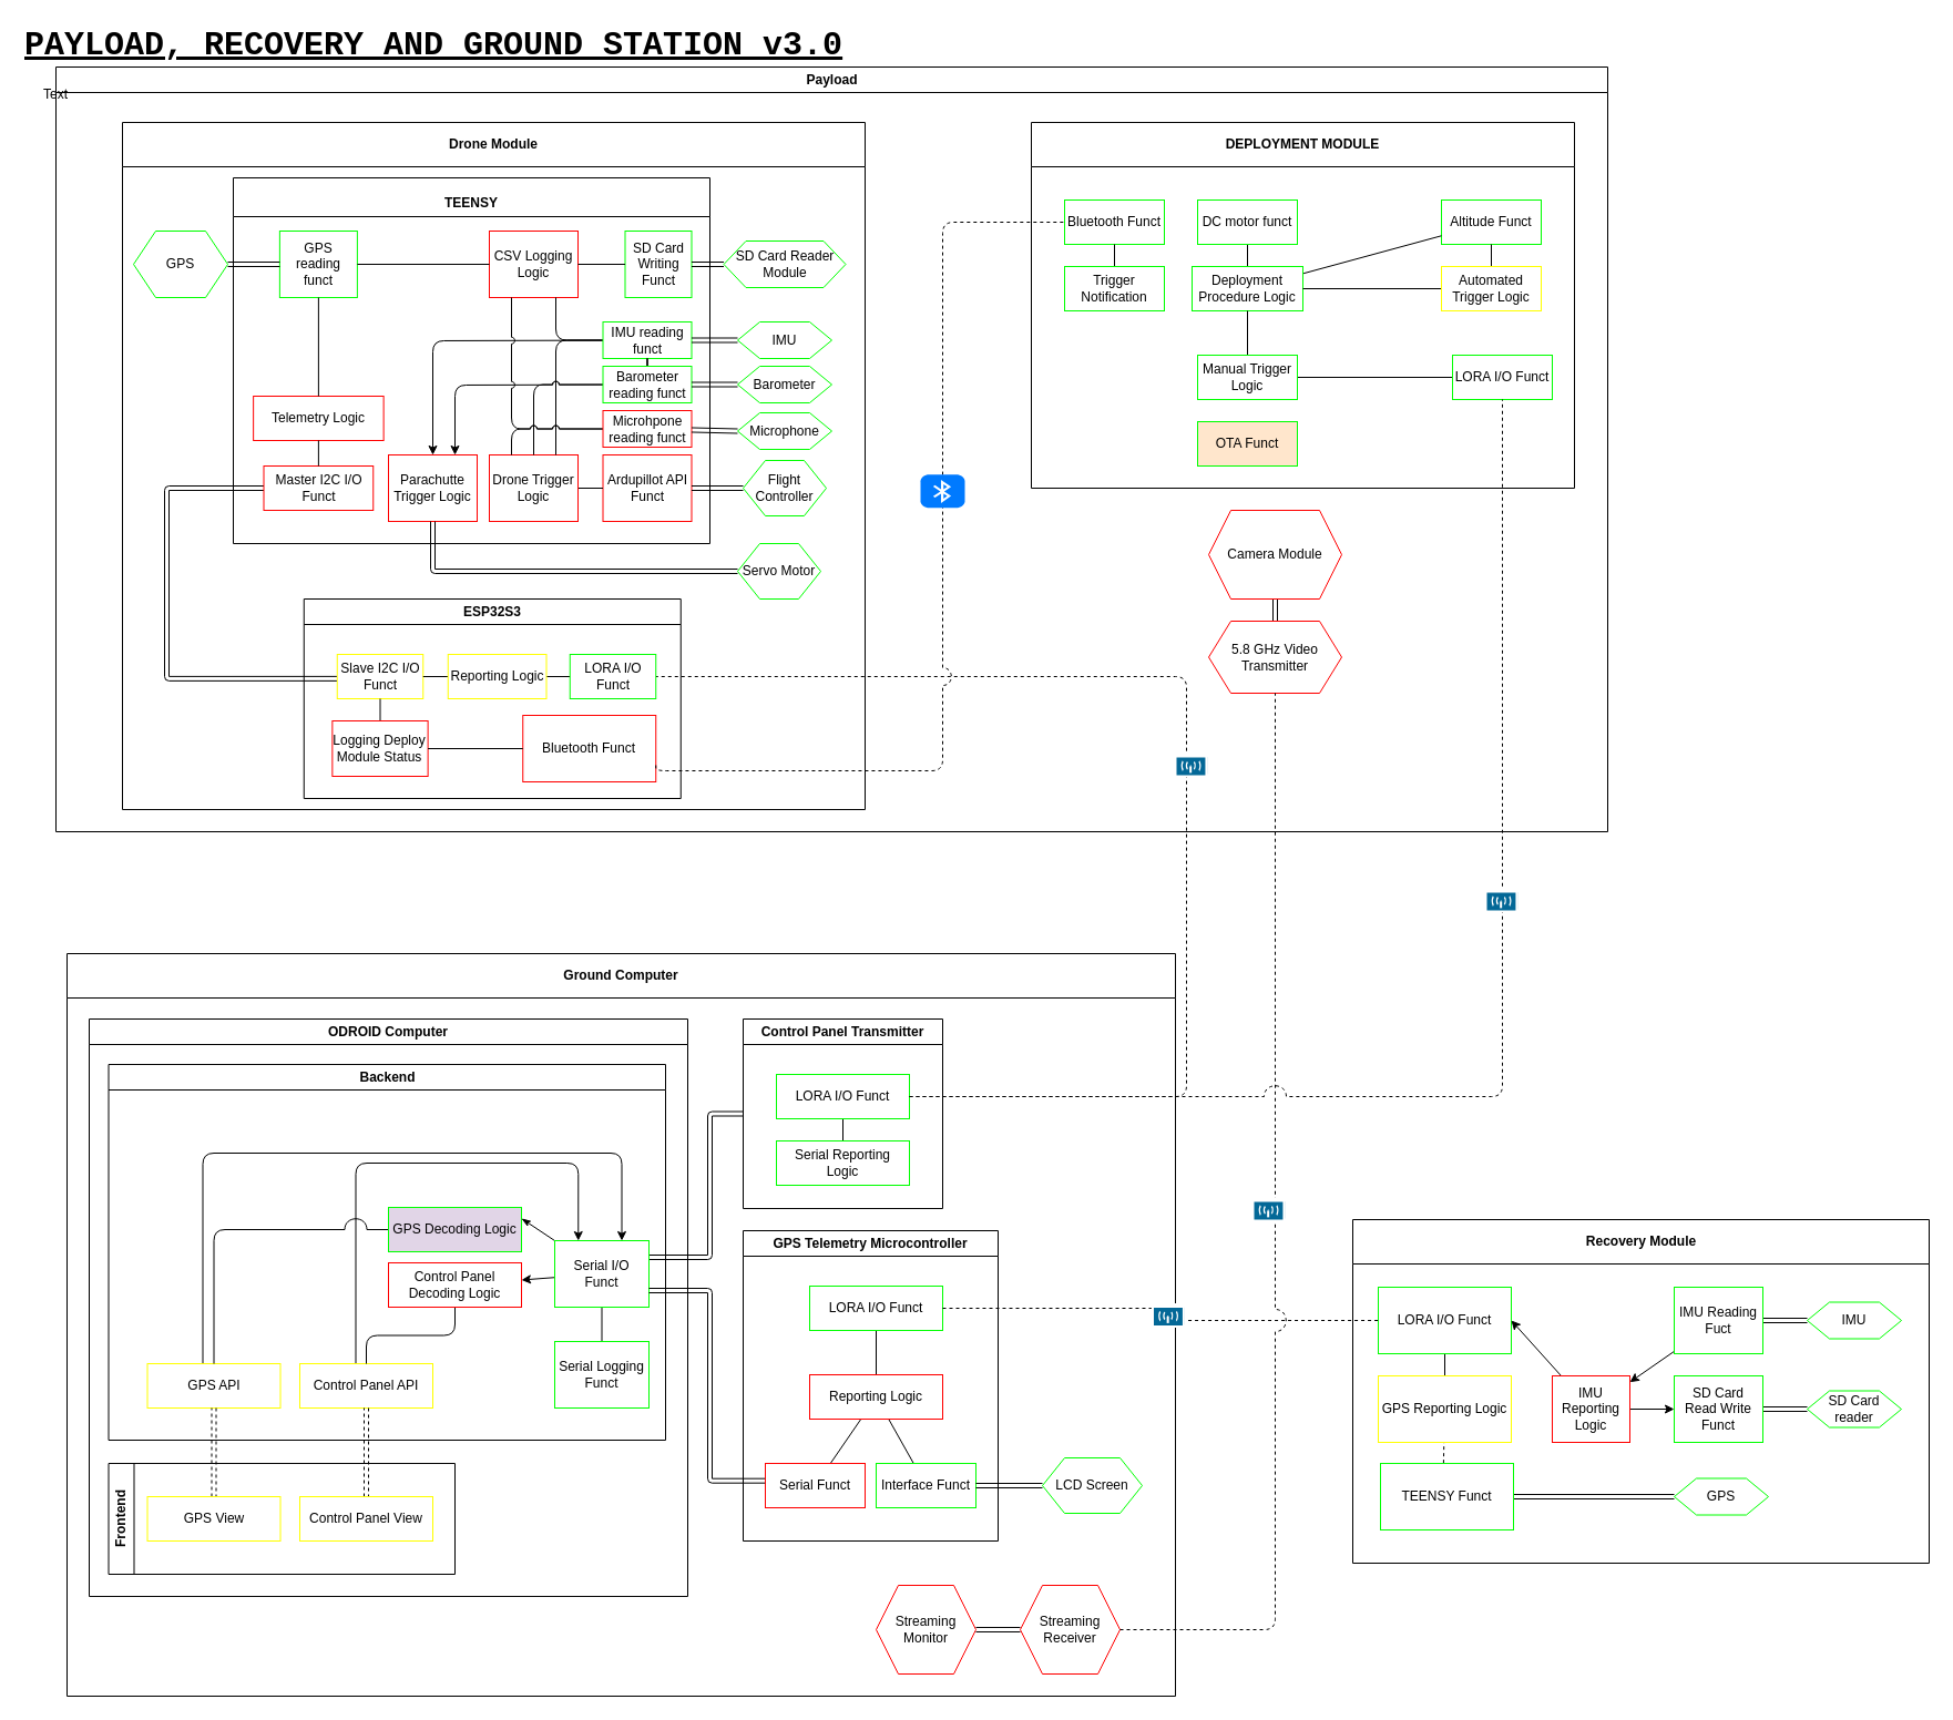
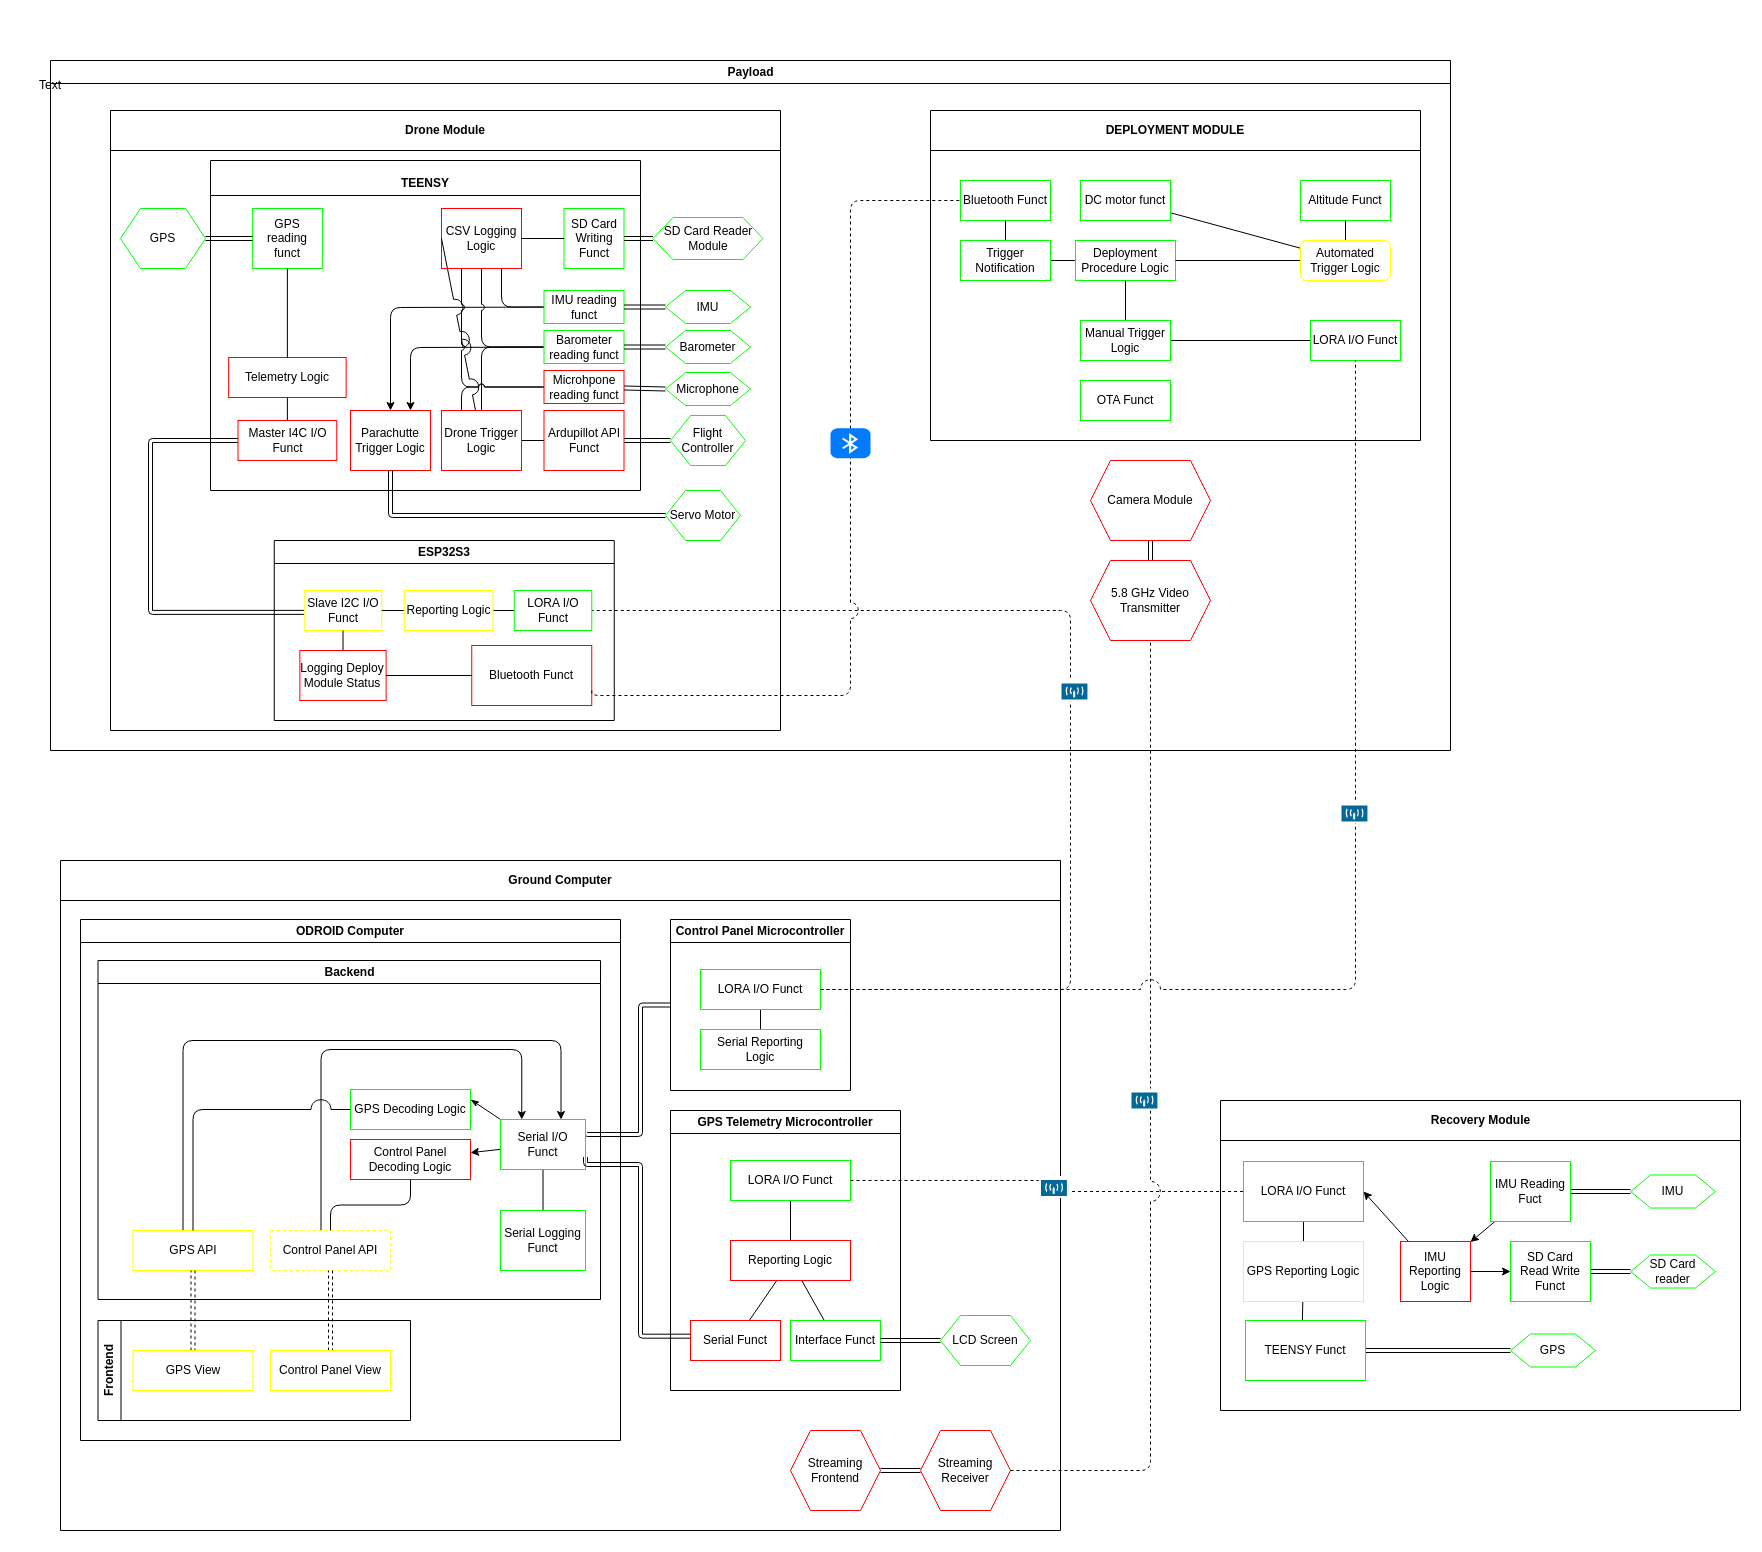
- <mxCell id="2" value="&lt;div style=&quot;font-size: 30px;&quot;&gt;PAYLOAD, RECOVERY AND GROUND STATION v3.0&lt;/div&gt;" style="text;html=1;strokeColor=none;fillColor=none;align=left;verticalAlign=middle;whiteSpace=wrap;rounded=0;fontFamily=Courier New;fontSize=30;fontStyle=5" parent="1" vertex="1"><mxGeometry x="20" y="20" width="880" height="40" as="geometry" /></mxCell>
- <mxCell id="71" style="edgeStyle=none;jumpStyle=arc;jumpSize=16;html=1;endArrow=none;endFill=0;" parent="66" source="72" target="70" edge="1"><mxGeometry relative="1" as="geometry" /></mxCell>
+ <mxCell id="71" style="edgeStyle=none;jumpStyle=arc;jumpSize=16;html=1;endArrow=none;endFill=0;" parent="66" source="72" target="77" edge="1"><mxGeometry relative="1" as="geometry" /></mxCell>
- <mxCell id="67" style="edgeStyle=none;html=1;fontColor=default;startArrow=none;startFill=0;endArrow=none;endFill=0;" parent="66" source="68" target="72" edge="1"><mxGeometry relative="1" as="geometry" /></mxCell>
+ <mxCell id="67" style="edgeStyle=none;html=1;fontColor=default;startArrow=none;startFill=0;endArrow=none;endFill=0;" parent="66" source="68" target="75" edge="1"><mxGeometry relative="1" as="geometry" /></mxCell>
- <mxCell id="115" value="" style="edgeStyle=none;jumpStyle=arc;jumpSize=16;html=1;endArrow=none;endFill=0;entryX=1;entryY=0.5;entryDx=0;entryDy=0;exitX=0;exitY=0.5;exitDx=0;exitDy=0;" parent="95" source="98" target="114" edge="1"><mxGeometry relative="1" as="geometry"><mxPoint x="-345" y="258" as="targetPoint" /><mxPoint x="110" y="78" as="sourcePoint" /></mxGeometry></mxCell>
+ <mxCell id="115" value="" style="edgeStyle=none;jumpStyle=arc;jumpSize=16;html=1;endArrow=none;endFill=0;exitX=0;exitY=0.5;exitDx=0;exitDy=0;" parent="95" source="98" target="102" edge="1"><mxGeometry relative="1" as="geometry"><mxPoint x="-345" y="258" as="targetPoint" /><mxPoint x="110" y="78" as="sourcePoint" /></mxGeometry></mxCell>
- <mxCell id="75" value="Automated Trigger Logic" style="rounded=0;whiteSpace=wrap;html=1;strokeColor=#FFFF00;" parent="66" vertex="1"><mxGeometry x="370" y="130" width="90" height="40" as="geometry" /></mxCell>
+ <mxCell id="75" value="Automated Trigger Logic" style="whiteSpace=wrap;html=1;strokeColor=#FFFF00;rounded=1;" parent="66" vertex="1"><mxGeometry x="370" y="130" width="90" height="40" as="geometry" /></mxCell>
- <mxCell id="107" style="edgeStyle=orthogonalEdgeStyle;html=1;endArrow=none;endFill=0;jumpStyle=arc;" parent="95" source="110" target="106" edge="1"><mxGeometry relative="1" as="geometry" /></mxCell>
+ <mxCell id="107" style="edgeStyle=orthogonalEdgeStyle;html=1;entryX=0.5;entryY=1;entryDx=0;entryDy=0;endArrow=none;endFill=0;jumpStyle=arc;" parent="95" source="110" target="98" edge="1"><mxGeometry relative="1" as="geometry" /></mxCell>
- <mxCell id="104" style="edgeStyle=orthogonalEdgeStyle;html=1;entryX=0.75;entryY=0;entryDx=0;entryDy=0;endArrow=none;endFill=0;jumpStyle=arc;" parent="95" source="106" target="102" edge="1"><mxGeometry relative="1" as="geometry" /></mxCell>
- <mxCell id="82" value="OTA Funct" style="rounded=0;whiteSpace=wrap;html=1;strokeColor=#00FF00;fillColor=#ffe6cc;" parent="66" vertex="1"><mxGeometry x="150" y="270" width="90" height="40" as="geometry" /></mxCell>
+ <mxCell id="82" value="OTA Funct" style="rounded=0;whiteSpace=wrap;html=1;strokeColor=#00FF00;" parent="66" vertex="1"><mxGeometry x="150" y="270" width="90" height="40" as="geometry" /></mxCell>
- <mxCell id="96" value="Master I2C I/O Funct" style="rounded=0;whiteSpace=wrap;html=1;strokeColor=#FF0000;" parent="95" vertex="1"><mxGeometry x="27.5" y="260" width="98.75" height="40" as="geometry" /></mxCell>
+ <mxCell id="96" value="Master I4C I/O Funct" style="rounded=0;whiteSpace=wrap;html=1;strokeColor=#FF0000;" parent="95" vertex="1"><mxGeometry x="27.5" y="260" width="98.75" height="40" as="geometry" /></mxCell>
- <mxCell id="138" value="5.8 GHz Video Transmitter" style="shape=hexagon;perimeter=hexagonPerimeter2;whiteSpace=wrap;html=1;fixedSize=1;strokeColor=#FF0000;fillColor=none;" parent="65" vertex="1"><mxGeometry x="1040" y="500" width="120" height="65" as="geometry" /></mxCell>
+ <mxCell id="138" value="5.8 GHz Video Transmitter" style="shape=hexagon;perimeter=hexagonPerimeter2;whiteSpace=wrap;html=1;fixedSize=1;strokeColor=#FF0000;fillColor=none;" parent="65" vertex="1"><mxGeometry x="1040" y="500" width="120" height="80" as="geometry" /></mxCell>
- <mxCell id="5" value="Control Panel Transmitter" style="swimlane;whiteSpace=wrap;html=1;labelBackgroundColor=none;fontColor=default;" parent="3" vertex="1"><mxGeometry x="610" y="59" width="180" height="171" as="geometry" /></mxCell>
+ <mxCell id="5" value="Control Panel Microcontroller" style="swimlane;whiteSpace=wrap;html=1;labelBackgroundColor=none;fontColor=default;" parent="3" vertex="1"><mxGeometry x="610" y="59" width="180" height="171" as="geometry" /></mxCell>
- <mxCell id="20" value="GPS Decoding Logic" style="rounded=0;whiteSpace=wrap;html=1;strokeColor=#00FF00;fillColor=#e1d5e7;" parent="10" vertex="1"><mxGeometry x="252.5" y="129" width="120" height="40" as="geometry" /></mxCell>
+ <mxCell id="20" value="GPS Decoding Logic" style="rounded=0;whiteSpace=wrap;html=1;strokeColor=#00FF00;" parent="10" vertex="1"><mxGeometry x="252.5" y="129" width="120" height="40" as="geometry" /></mxCell>
- <mxCell id="14" value="Serial I/O Funct" style="rounded=0;whiteSpace=wrap;html=1;strokeColor=#00FF00;" parent="10" vertex="1"><mxGeometry x="402.5" y="159" width="85" height="60" as="geometry" /></mxCell>
+ <mxCell id="14" value="Serial I/O Funct" style="rounded=0;whiteSpace=wrap;html=1;strokeColor=#00FF00;" parent="10" vertex="1"><mxGeometry x="402.5" y="159" width="85" height="50" as="geometry" /></mxCell>
- <mxCell id="56" value="IMU Reading Fuct" style="rounded=0;whiteSpace=wrap;html=1;labelBackgroundColor=none;fontColor=default;strokeColor=#00FF00;" parent="45" vertex="1"><mxGeometry x="290" y="61" width="80" height="60" as="geometry" /></mxCell>
+ <mxCell id="56" value="IMU Reading Fuct" style="rounded=0;whiteSpace=wrap;html=1;labelBackgroundColor=none;fontColor=default;strokeColor=#00FF00;" parent="45" vertex="1"><mxGeometry x="270" y="61" width="80" height="60" as="geometry" /></mxCell>
- <mxCell id="18" value="Control Panel API" style="rounded=0;whiteSpace=wrap;html=1;strokeColor=#FFFF00;" parent="10" vertex="1"><mxGeometry x="172.5" y="270.0" width="120" height="40" as="geometry" /></mxCell>
+ <mxCell id="18" value="Control Panel API" style="rounded=0;whiteSpace=wrap;html=1;strokeColor=#FFFF00;dashed=1;" parent="10" vertex="1"><mxGeometry x="172.5" y="270.0" width="120" height="40" as="geometry" /></mxCell>
- <mxCell id="46" style="edgeStyle=none;html=1;fontColor=default;startArrow=none;startFill=0;endArrow=none;endFill=0;exitX=0.474;exitY=-0.006;exitDx=0;exitDy=0;exitPerimeter=0;dashed=1;" parent="45" source="51" target="49" edge="1"><mxGeometry relative="1" as="geometry"><mxPoint x="100" y="224" as="sourcePoint" /></mxGeometry></mxCell>
+ <mxCell id="46" style="edgeStyle=none;html=1;fontColor=default;startArrow=none;startFill=0;endArrow=none;endFill=0;exitX=0.474;exitY=-0.006;exitDx=0;exitDy=0;exitPerimeter=0;" parent="45" source="51" target="49" edge="1"><mxGeometry relative="1" as="geometry"><mxPoint x="100" y="224" as="sourcePoint" /></mxGeometry></mxCell>
- <mxCell id="38" value="Streaming Monitor" style="shape=hexagon;perimeter=hexagonPerimeter2;whiteSpace=wrap;html=1;fixedSize=1;strokeColor=#FF0000;fillColor=none;" parent="3" vertex="1"><mxGeometry x="730" y="570" width="90" height="80" as="geometry" /></mxCell>
+ <mxCell id="38" value="Streaming Frontend" style="shape=hexagon;perimeter=hexagonPerimeter2;whiteSpace=wrap;html=1;fixedSize=1;strokeColor=#FF0000;fillColor=none;" parent="3" vertex="1"><mxGeometry x="730" y="570" width="90" height="80" as="geometry" /></mxCell>
